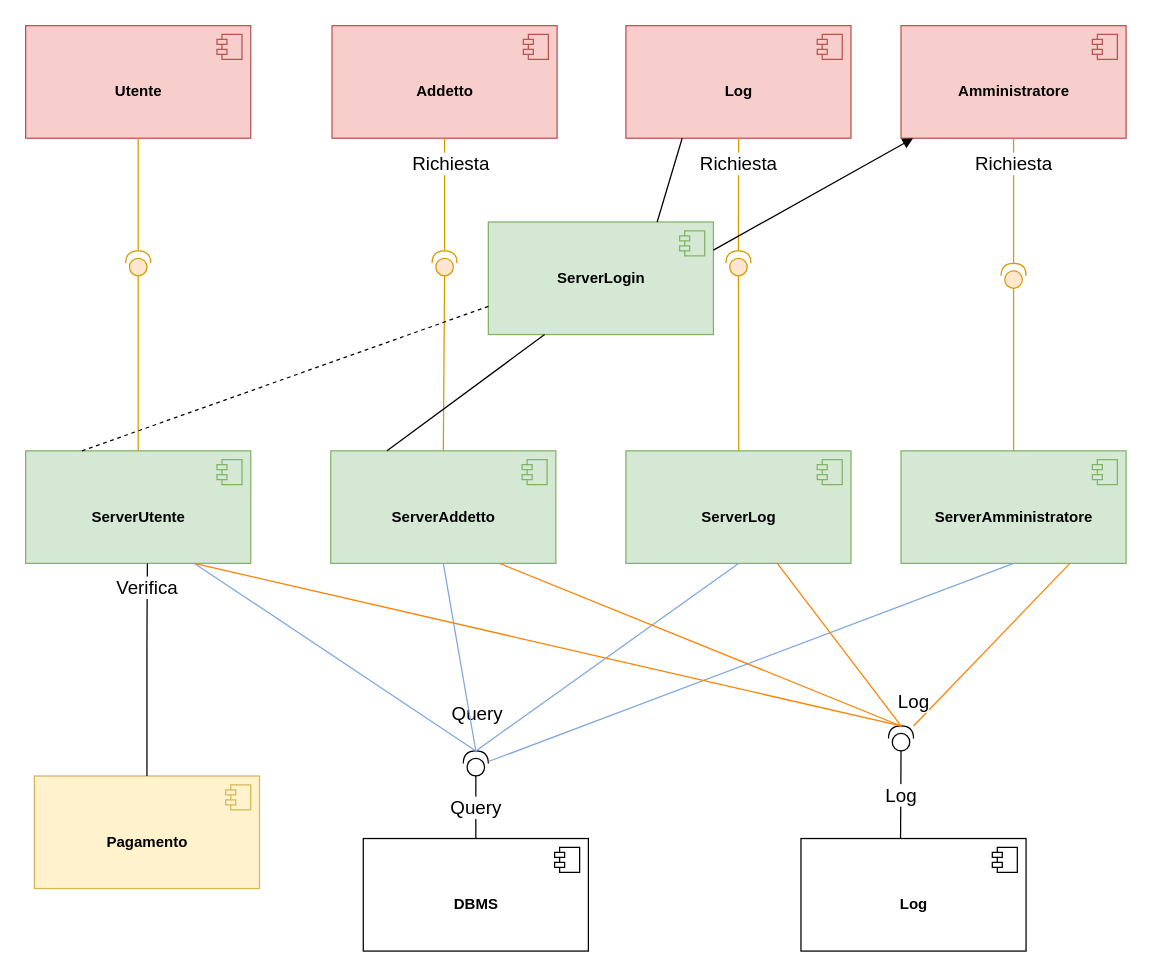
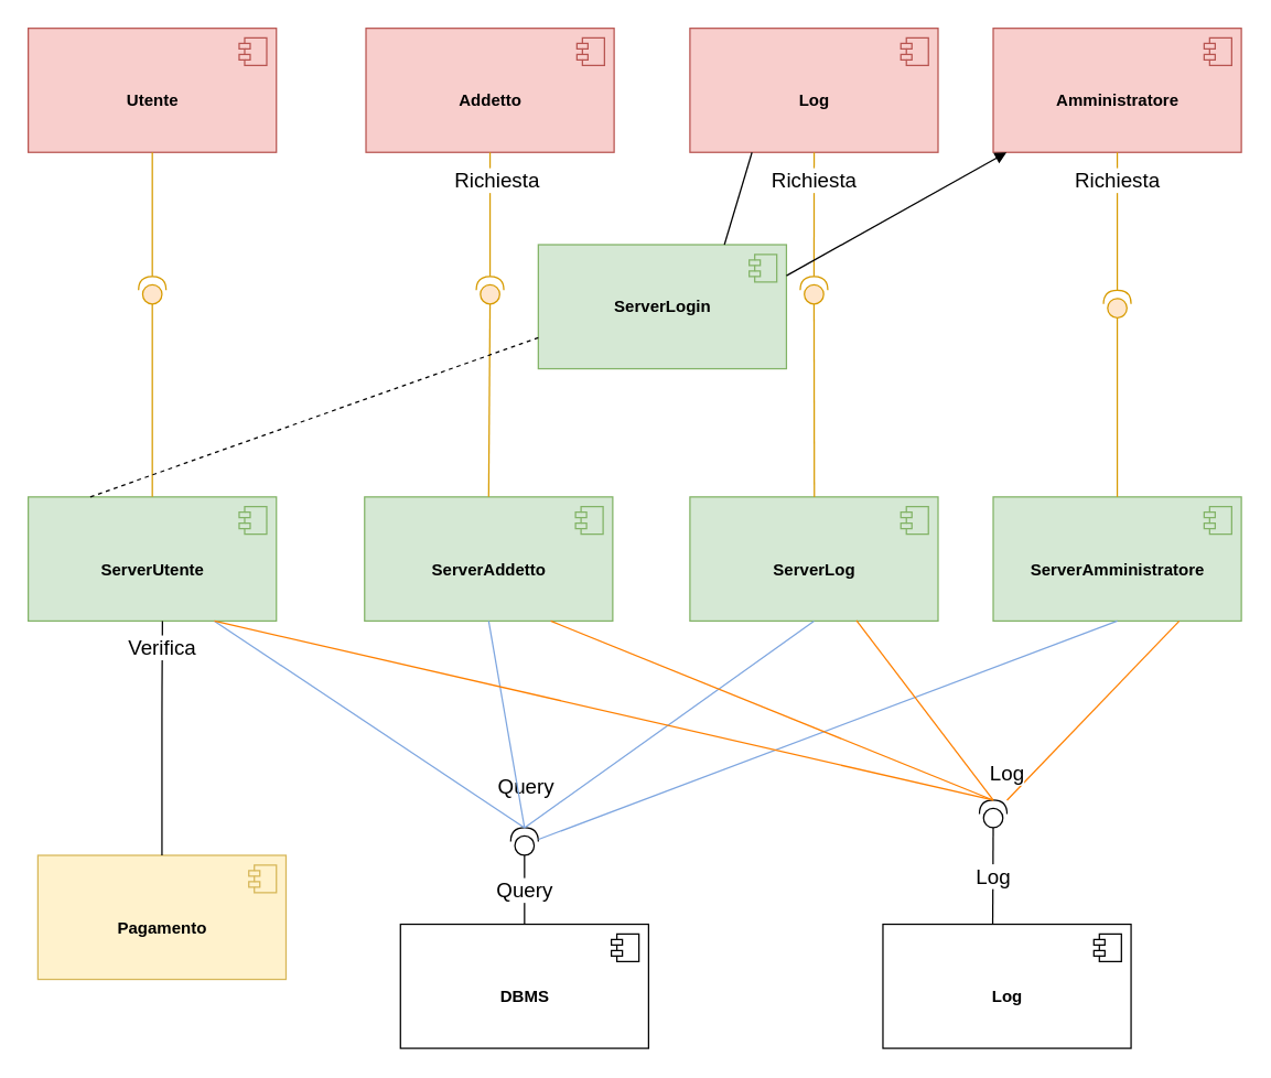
- <mxCell id="53" value="" style="endArrow=none;html=1;strokeColor=#000000;exitX=0.25;exitY=0;exitDx=0;exitDy=0;entryX=0.25;entryY=1;entryDx=0;entryDy=0;" parent="1" source="12" target="49" edge="1"><mxGeometry width="50" height="50" relative="1" as="geometry"><mxPoint x="-160" y="340" as="sourcePoint" /><mxPoint x="-110" y="290" as="targetPoint" /></mxGeometry></mxCell>
